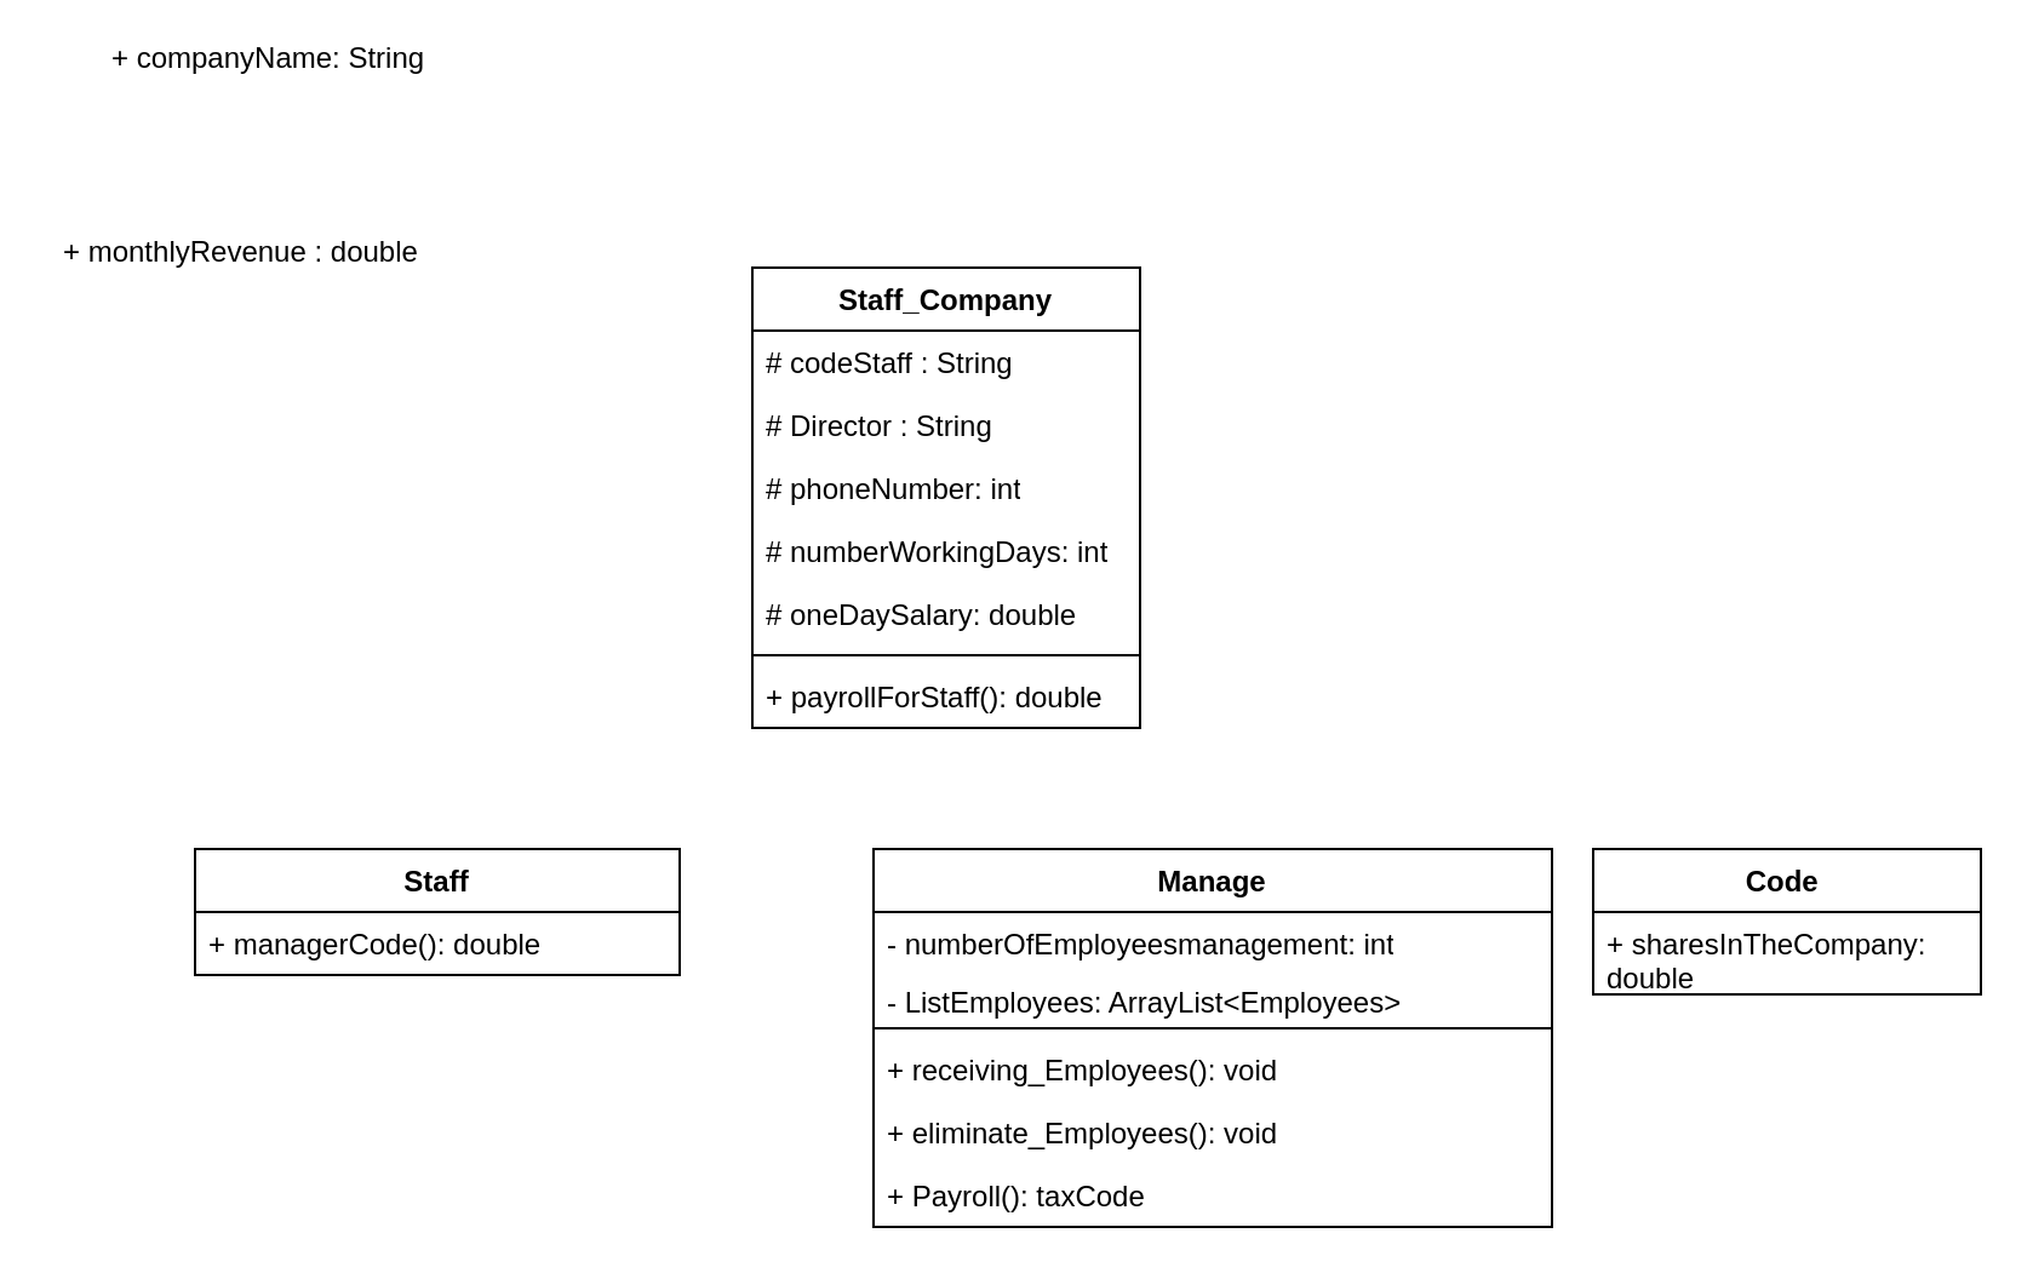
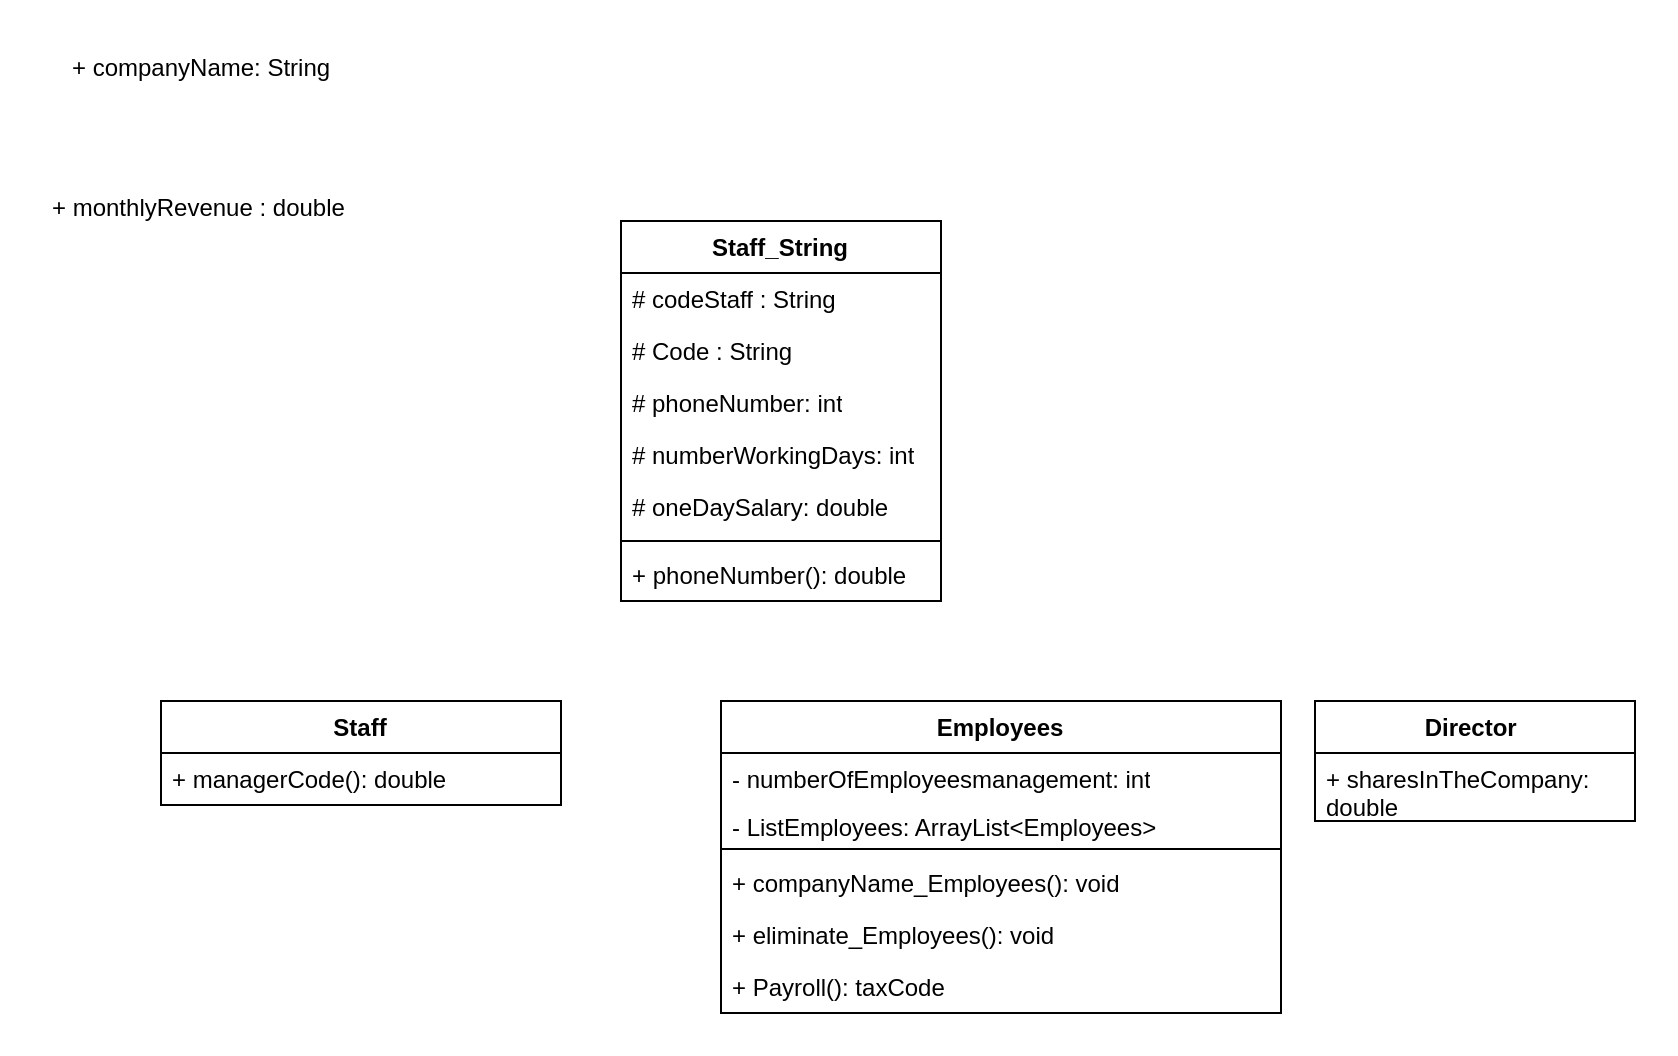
- <mxCell id="21" value="+ companyName: String" style="text;strokeColor=none;fillColor=none;align=left;verticalAlign=top;spacingLeft=4;spacingRight=4;overflow=hidden;rotatable=0;points=[[0,0.5],[1,0.5]];portConstraint=eastwest;whiteSpace=wrap;html=1;" parent="1" vertex="1"><mxGeometry x="40" y="10" width="160" height="26" as="geometry" /></mxCell>
+ <mxCell id="21" value="+ companyName: String" style="text;strokeColor=none;fillColor=none;align=left;verticalAlign=top;spacingLeft=4;spacingRight=4;overflow=hidden;rotatable=0;points=[[0,0.5],[1,0.5]];portConstraint=eastwest;whiteSpace=wrap;html=1;" parent="1" vertex="1"><mxGeometry x="30" y="20" width="160" height="26" as="geometry" /></mxCell>
- <mxCell id="2" value="Staff_Company" style="swimlane;fontStyle=1;align=center;verticalAlign=top;childLayout=stackLayout;horizontal=1;startSize=26;horizontalStack=0;resizeParent=1;resizeParentMax=0;resizeLast=0;collapsible=1;marginBottom=0;whiteSpace=wrap;html=1;" parent="1" vertex="1"><mxGeometry x="310" y="110" width="160" height="190" as="geometry" /></mxCell>
+ <mxCell id="2" value="Staff_String" style="swimlane;fontStyle=1;align=center;verticalAlign=top;childLayout=stackLayout;horizontal=1;startSize=26;horizontalStack=0;resizeParent=1;resizeParentMax=0;resizeLast=0;collapsible=1;marginBottom=0;whiteSpace=wrap;html=1;" parent="1" vertex="1"><mxGeometry x="310" y="110" width="160" height="190" as="geometry" /></mxCell>
- <mxCell id="4" value="# Director : String" style="text;strokeColor=none;fillColor=none;align=left;verticalAlign=top;spacingLeft=4;spacingRight=4;overflow=hidden;rotatable=0;points=[[0,0.5],[1,0.5]];portConstraint=eastwest;whiteSpace=wrap;html=1;" parent="2" vertex="1"><mxGeometry y="52" width="160" height="26" as="geometry" /></mxCell>
+ <mxCell id="4" value="# Code : String" style="text;strokeColor=none;fillColor=none;align=left;verticalAlign=top;spacingLeft=4;spacingRight=4;overflow=hidden;rotatable=0;points=[[0,0.5],[1,0.5]];portConstraint=eastwest;whiteSpace=wrap;html=1;" parent="2" vertex="1"><mxGeometry y="52" width="160" height="26" as="geometry" /></mxCell>
- <mxCell id="9" value="+ payrollForStaff(): double" style="text;strokeColor=none;fillColor=none;align=left;verticalAlign=top;spacingLeft=4;spacingRight=4;overflow=hidden;rotatable=0;points=[[0,0.5],[1,0.5]];portConstraint=eastwest;whiteSpace=wrap;html=1;" parent="2" vertex="1"><mxGeometry y="164" width="160" height="26" as="geometry" /></mxCell>
+ <mxCell id="9" value="+ phoneNumber(): double" style="text;strokeColor=none;fillColor=none;align=left;verticalAlign=top;spacingLeft=4;spacingRight=4;overflow=hidden;rotatable=0;points=[[0,0.5],[1,0.5]];portConstraint=eastwest;whiteSpace=wrap;html=1;" parent="2" vertex="1"><mxGeometry y="164" width="160" height="26" as="geometry" /></mxCell>
- <mxCell id="12" value="Manage&lt;br&gt;" style="swimlane;fontStyle=1;align=center;verticalAlign=top;childLayout=stackLayout;horizontal=1;startSize=26;horizontalStack=0;resizeParent=1;resizeParentMax=0;resizeLast=0;collapsible=1;marginBottom=0;whiteSpace=wrap;html=1;" parent="1" vertex="1"><mxGeometry x="360" y="350" width="280" height="156" as="geometry" /></mxCell>
+ <mxCell id="12" value="Employees&lt;br&gt;" style="swimlane;fontStyle=1;align=center;verticalAlign=top;childLayout=stackLayout;horizontal=1;startSize=26;horizontalStack=0;resizeParent=1;resizeParentMax=0;resizeLast=0;collapsible=1;marginBottom=0;whiteSpace=wrap;html=1;" parent="1" vertex="1"><mxGeometry x="360" y="350" width="280" height="156" as="geometry" /></mxCell>
- <mxCell id="10" value="Code&amp;nbsp;" style="swimlane;fontStyle=1;align=center;verticalAlign=top;childLayout=stackLayout;horizontal=1;startSize=26;horizontalStack=0;resizeParent=1;resizeParentMax=0;resizeLast=0;collapsible=1;marginBottom=0;whiteSpace=wrap;html=1;" parent="1" vertex="1"><mxGeometry x="657" y="350" width="160" height="60" as="geometry" /></mxCell>
+ <mxCell id="10" value="Director&amp;nbsp;" style="swimlane;fontStyle=1;align=center;verticalAlign=top;childLayout=stackLayout;horizontal=1;startSize=26;horizontalStack=0;resizeParent=1;resizeParentMax=0;resizeLast=0;collapsible=1;marginBottom=0;whiteSpace=wrap;html=1;" parent="1" vertex="1"><mxGeometry x="657" y="350" width="160" height="60" as="geometry" /></mxCell>
- <mxCell id="16" value="+ receiving_Employees(): void" style="text;strokeColor=none;fillColor=none;align=left;verticalAlign=top;spacingLeft=4;spacingRight=4;overflow=hidden;rotatable=0;points=[[0,0.5],[1,0.5]];portConstraint=eastwest;whiteSpace=wrap;html=1;" parent="12" vertex="1"><mxGeometry y="78" width="280" height="26" as="geometry" /></mxCell>
+ <mxCell id="16" value="+ companyName_Employees(): void" style="text;strokeColor=none;fillColor=none;align=left;verticalAlign=top;spacingLeft=4;spacingRight=4;overflow=hidden;rotatable=0;points=[[0,0.5],[1,0.5]];portConstraint=eastwest;whiteSpace=wrap;html=1;" parent="12" vertex="1"><mxGeometry y="78" width="280" height="26" as="geometry" /></mxCell>
